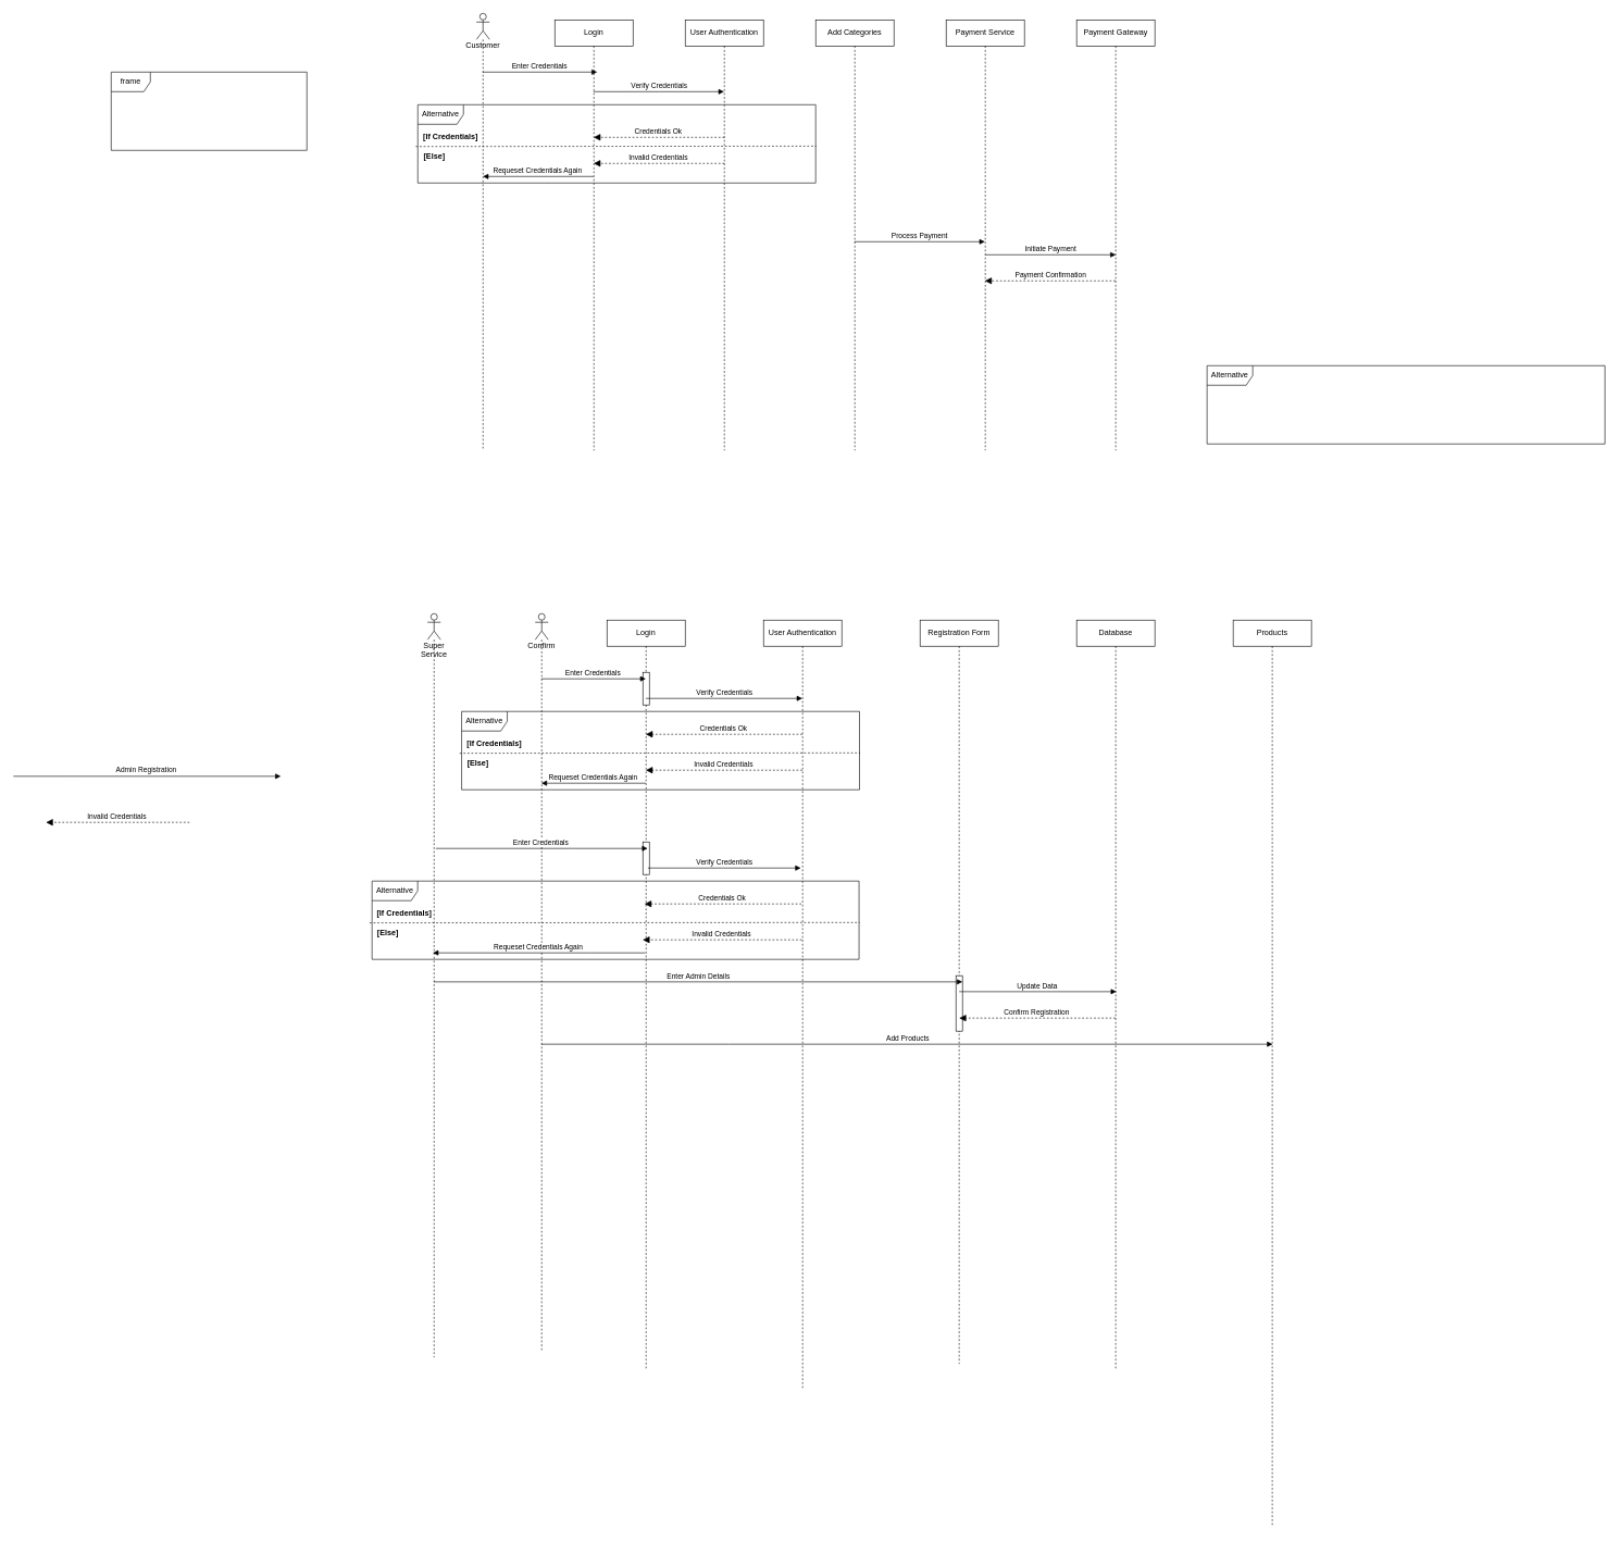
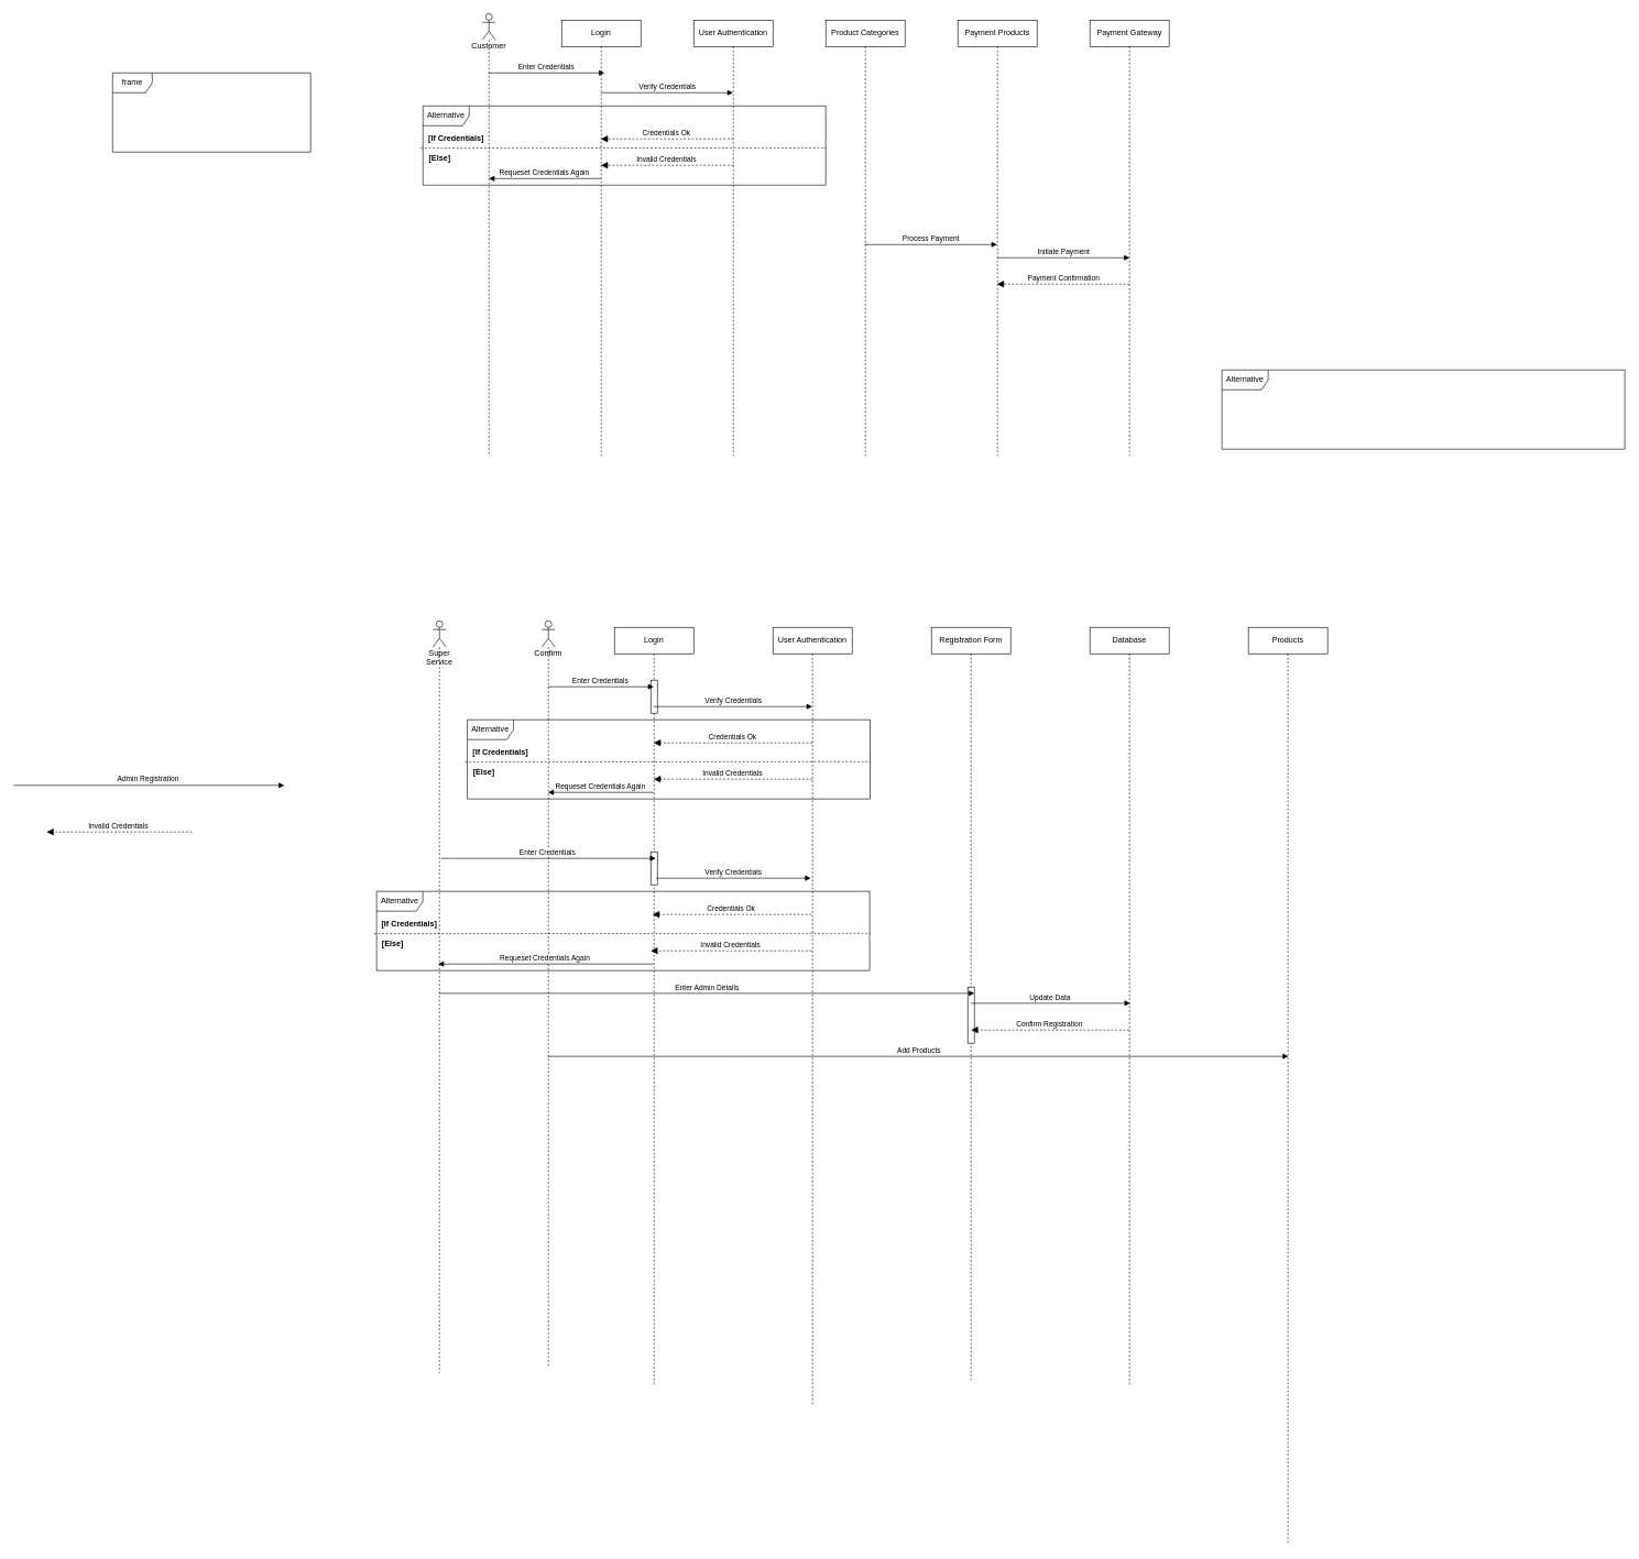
- <mxCell id="15" value="Add Categories" style="shape=umlLifeline;perimeter=lifelinePerimeter;whiteSpace=wrap;html=1;container=1;dropTarget=0;collapsible=0;recursiveResize=0;outlineConnect=0;portConstraint=eastwest;newEdgeStyle={&quot;curved&quot;:0,&quot;rounded&quot;:0};" parent="1" vertex="1"><mxGeometry x="1250" y="30" width="120" height="660" as="geometry" /></mxCell>
+ <mxCell id="15" value="Product Categories" style="shape=umlLifeline;perimeter=lifelinePerimeter;whiteSpace=wrap;html=1;container=1;dropTarget=0;collapsible=0;recursiveResize=0;outlineConnect=0;portConstraint=eastwest;newEdgeStyle={&quot;curved&quot;:0,&quot;rounded&quot;:0};" parent="1" vertex="1"><mxGeometry x="1250" y="30" width="120" height="660" as="geometry" /></mxCell>
- <mxCell id="18" value="Payment Service" style="shape=umlLifeline;perimeter=lifelinePerimeter;whiteSpace=wrap;html=1;container=1;dropTarget=0;collapsible=0;recursiveResize=0;outlineConnect=0;portConstraint=eastwest;newEdgeStyle={&quot;curved&quot;:0,&quot;rounded&quot;:0};" parent="1" vertex="1"><mxGeometry x="1450" y="30" width="120" height="660" as="geometry" /></mxCell>
+ <mxCell id="18" value="Payment Products" style="shape=umlLifeline;perimeter=lifelinePerimeter;whiteSpace=wrap;html=1;container=1;dropTarget=0;collapsible=0;recursiveResize=0;outlineConnect=0;portConstraint=eastwest;newEdgeStyle={&quot;curved&quot;:0,&quot;rounded&quot;:0};" parent="1" vertex="1"><mxGeometry x="1450" y="30" width="120" height="660" as="geometry" /></mxCell>
